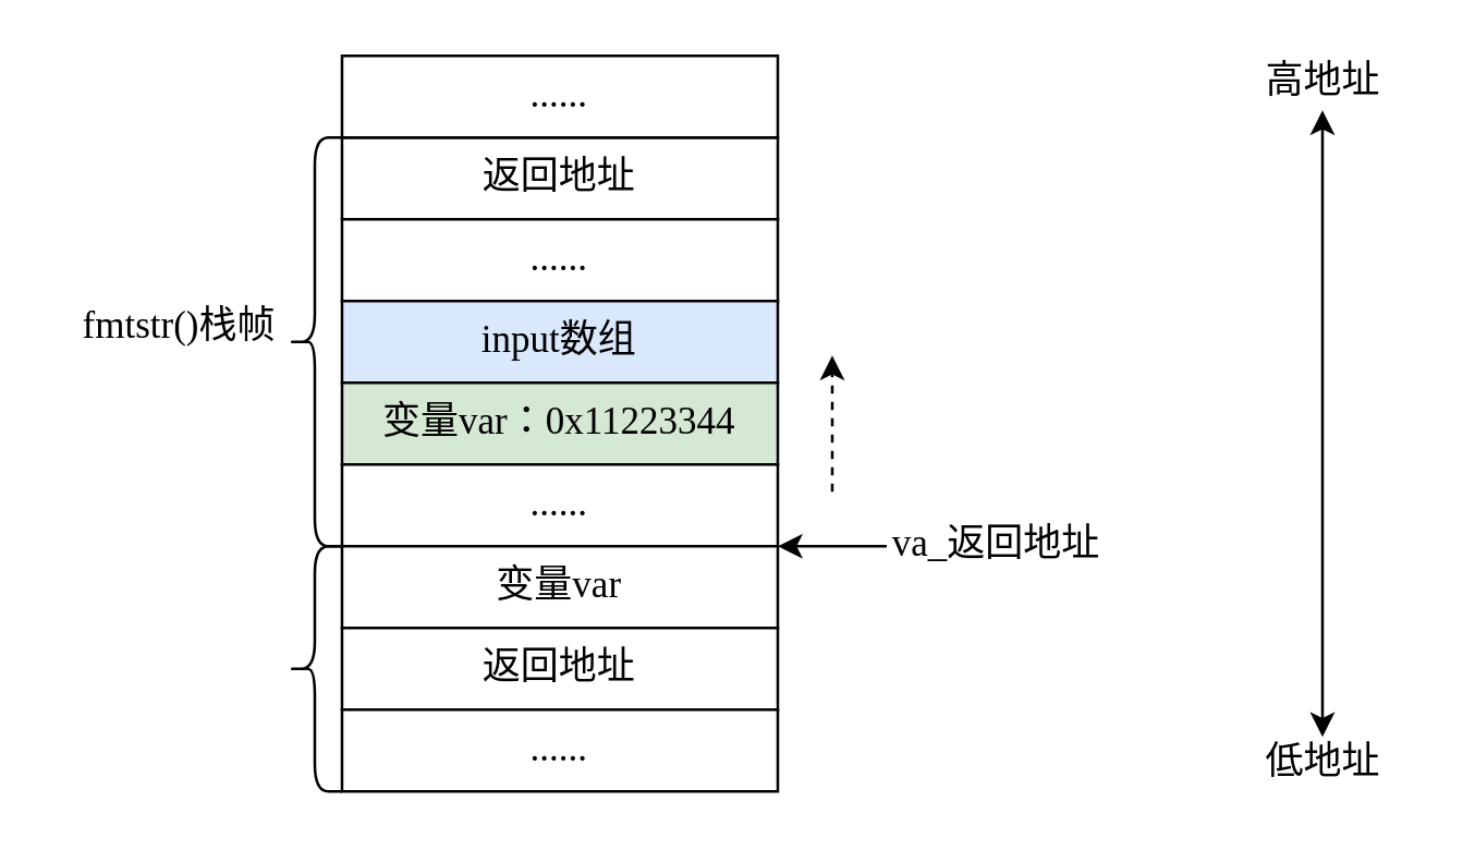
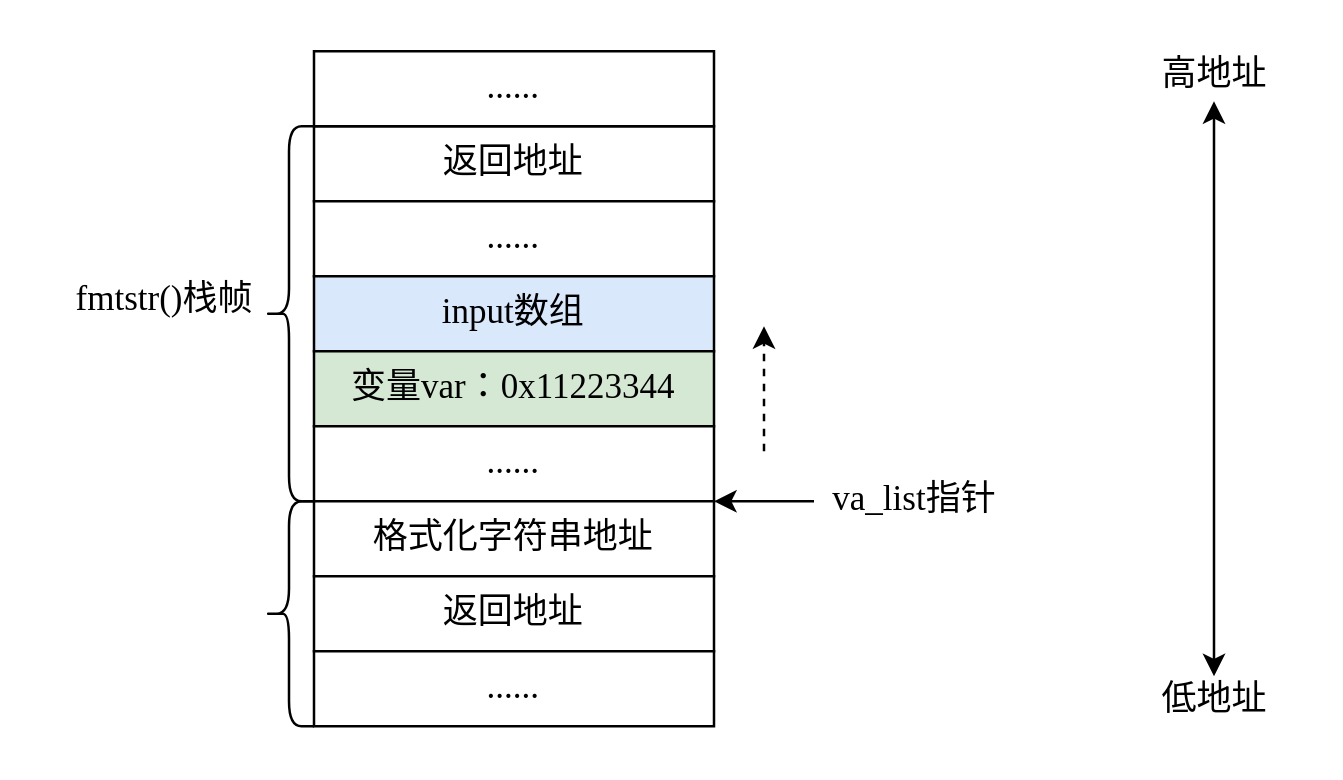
- <mxCell id="15" value="va_返回地址" style="text;html=1;align=center;verticalAlign=middle;resizable=0;points=[];autosize=1;strokeColor=none;fillColor=none;fontSize=14;fontFamily=Times New Roman;" parent="1" vertex="1"><mxGeometry x="325" y="190" width="80" height="20" as="geometry" /></mxCell>
+ <mxCell id="15" value="va_list指针" style="text;html=1;align=center;verticalAlign=middle;resizable=0;points=[];autosize=1;strokeColor=none;fillColor=none;fontSize=14;fontFamily=Times New Roman;" parent="1" vertex="1"><mxGeometry x="325" y="190" width="80" height="20" as="geometry" /></mxCell>
- <mxCell id="7" value="变量var" style="rounded=0;whiteSpace=wrap;html=1;fontSize=14;fontFamily=Times New Roman;" parent="1" vertex="1"><mxGeometry x="125" y="200" width="160" height="30" as="geometry" /></mxCell>
+ <mxCell id="7" value="格式化字符串地址" style="rounded=0;whiteSpace=wrap;html=1;fontSize=14;fontFamily=Times New Roman;" parent="1" vertex="1"><mxGeometry x="125" y="200" width="160" height="30" as="geometry" /></mxCell>
